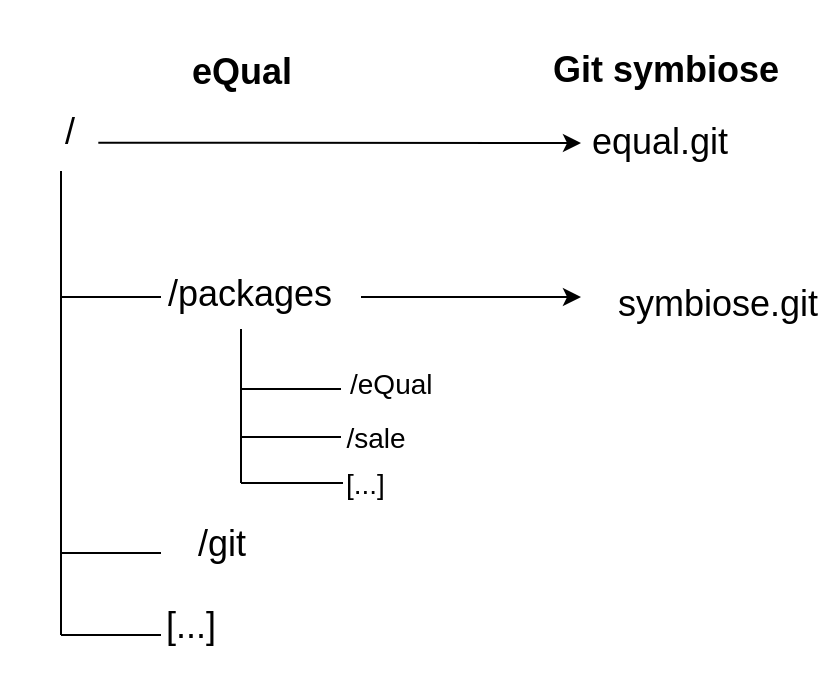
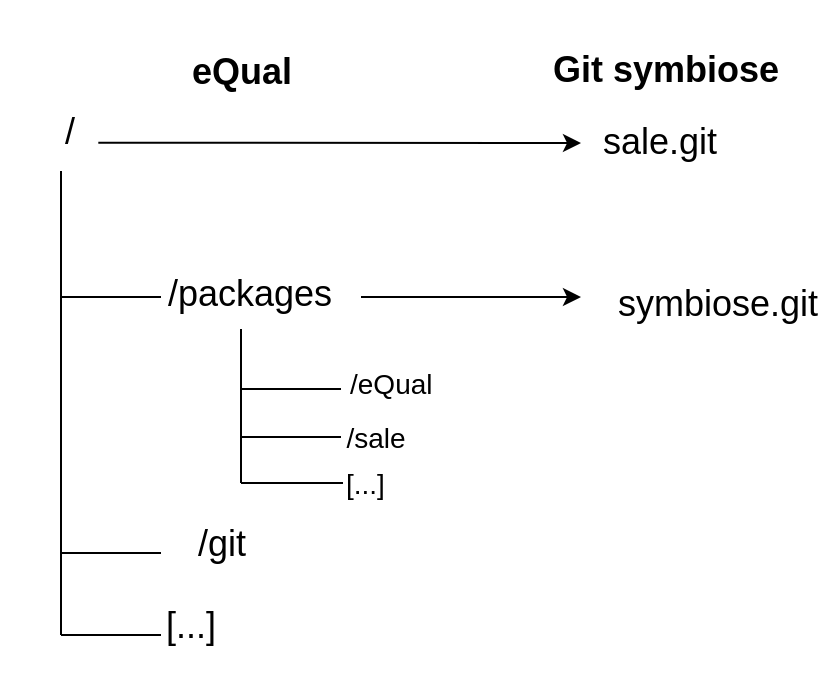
- <mxCell id="6" value="&lt;span style=&quot;font-size: 18px;&quot;&gt;equal.git&lt;/span&gt;" style="text;html=1;strokeColor=none;fillColor=none;align=center;verticalAlign=middle;whiteSpace=wrap;rounded=0;" parent="1" vertex="1"><mxGeometry x="300" y="56" width="60" height="30" as="geometry" /></mxCell>
+ <mxCell id="6" value="&lt;span style=&quot;font-size: 18px;&quot;&gt;sale.git&lt;/span&gt;" style="text;html=1;strokeColor=none;fillColor=none;align=center;verticalAlign=middle;whiteSpace=wrap;rounded=0;" parent="1" vertex="1"><mxGeometry x="300" y="56" width="60" height="30" as="geometry" /></mxCell>
